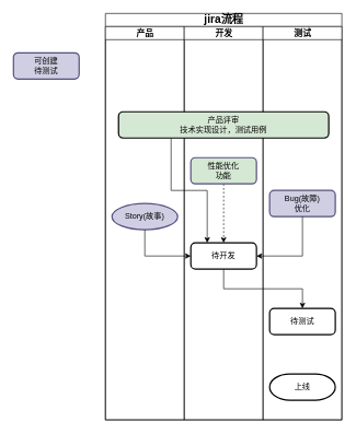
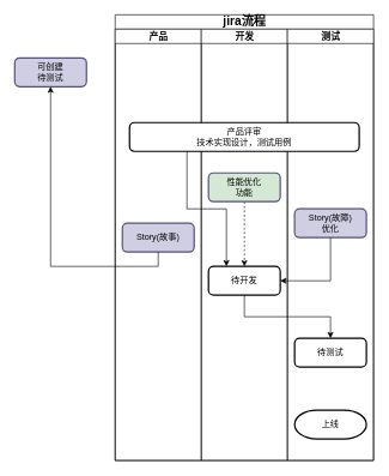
- <mxCell id="14" value="产品评审&#10;技术实现设计，测试用例" style="rounded=1;whiteSpace=wrap;absoluteArcSize=1;arcSize=14;strokeWidth=2;fillColor=#d5e8d4;" parent="12" vertex="1"><mxGeometry x="-220" y="130" width="320" height="40" as="geometry" /></mxCell>
+ <mxCell id="14" value="产品评审&#10;技术实现设计，测试用例" style="rounded=1;whiteSpace=wrap;absoluteArcSize=1;arcSize=14;strokeWidth=2;" parent="12" vertex="1"><mxGeometry x="-220" y="130" width="320" height="40" as="geometry" /></mxCell>
- <mxCell id="13" value="Bug(故障)&#10;优化" style="rounded=1;whiteSpace=wrap;absoluteArcSize=1;arcSize=14;strokeWidth=2;align=center;labelBorderColor=none;labelBackgroundColor=none;fillColor=#d0cee2;strokeColor=#56517e;" parent="12" vertex="1"><mxGeometry x="10" y="250" width="100" height="40" as="geometry" /></mxCell>
+ <mxCell id="13" value="Story(故障)&#10;优化" style="rounded=1;whiteSpace=wrap;absoluteArcSize=1;arcSize=14;strokeWidth=2;align=center;labelBorderColor=none;labelBackgroundColor=none;fillColor=#d0cee2;strokeColor=#56517e;" parent="12" vertex="1"><mxGeometry x="10" y="250" width="100" height="40" as="geometry" /></mxCell>
- <mxCell id="4" value="Story(故事)" style="ellipse;absoluteArcSize=1;arcSize=14;strokeWidth=2;align=center;whiteSpace=wrap;fillColor=#d0cee2;strokeColor=#56517e;" parent="3" vertex="1"><mxGeometry x="10" y="270" width="100" height="40" as="geometry" /></mxCell>
+ <mxCell id="4" value="Story(故事)" style="rounded=1;absoluteArcSize=1;arcSize=14;strokeWidth=2;align=center;whiteSpace=wrap;fillColor=#d0cee2;strokeColor=#56517e;" parent="3" vertex="1"><mxGeometry x="10" y="270" width="100" height="40" as="geometry" /></mxCell>
- <mxCell id="19" style="edgeStyle=orthogonalEdgeStyle;rounded=0;orthogonalLoop=1;jettySize=auto;html=1;exitX=0.5;exitY=1;exitDx=0;exitDy=0;entryX=0;entryY=0.5;entryDx=0;entryDy=0;" parent="2" source="4" target="10" edge="1"><mxGeometry relative="1" as="geometry" /></mxCell>
+ <mxCell id="19" style="edgeStyle=orthogonalEdgeStyle;rounded=0;orthogonalLoop=1;jettySize=auto;html=1;exitX=0.5;exitY=1;exitDx=0;exitDy=0;" parent="2" source="4" target="22" edge="1"><mxGeometry relative="1" as="geometry" /></mxCell>
